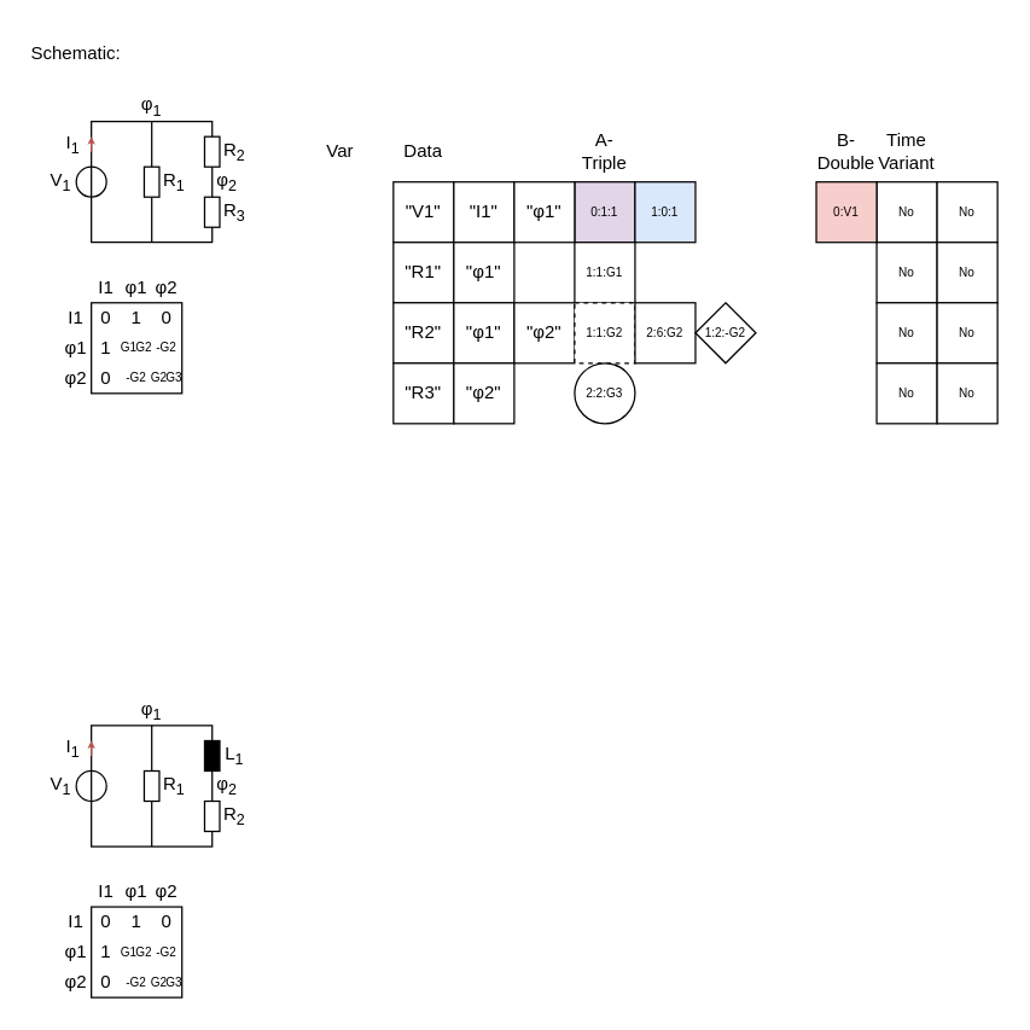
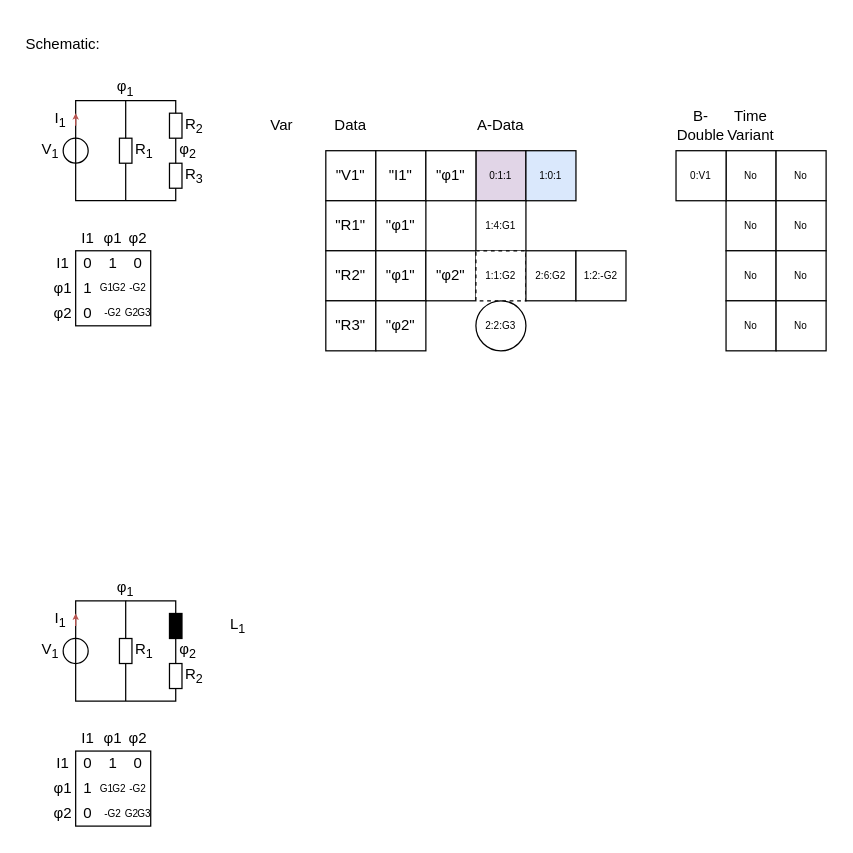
- <mxCell id="30" value="A-Triple" style="rounded=0;whiteSpace=wrap;html=1;strokeColor=none;fillColor=none;" parent="1" vertex="1"><mxGeometry x="380" y="80" width="40" height="40" as="geometry" /></mxCell>
+ <mxCell id="30" value="A-Data" style="rounded=0;whiteSpace=wrap;html=1;strokeColor=none;fillColor=none;" parent="1" vertex="1"><mxGeometry x="380" y="80" width="40" height="40" as="geometry" /></mxCell>
- <mxCell id="101" value="0:V1" style="rounded=0;whiteSpace=wrap;html=1;fontSize=8;fillColor=#f8cecc;" vertex="1" parent="1"><mxGeometry x="540" y="120" width="40" height="40" as="geometry" /></mxCell>
+ <mxCell id="101" value="0:V1" style="rounded=0;whiteSpace=wrap;html=1;fontSize=8;" vertex="1" parent="1"><mxGeometry x="540" y="120" width="40" height="40" as="geometry" /></mxCell>
- <mxCell id="51" value="1:1:G1" style="rounded=0;whiteSpace=wrap;html=1;fontSize=8;" parent="1" vertex="1"><mxGeometry x="380" y="160" width="40" height="40" as="geometry" /></mxCell>
+ <mxCell id="51" value="1:4:G1" style="rounded=0;whiteSpace=wrap;html=1;fontSize=8;" parent="1" vertex="1"><mxGeometry x="380" y="160" width="40" height="40" as="geometry" /></mxCell>
- <mxCell id="54" value="1:2:-G2" style="rhombus;whiteSpace=wrap;html=1;fontSize=8;" parent="1" vertex="1"><mxGeometry x="460" y="200" width="40" height="40" as="geometry" /></mxCell>
+ <mxCell id="54" value="1:2:-G2" style="rounded=0;whiteSpace=wrap;html=1;fontSize=8;" parent="1" vertex="1"><mxGeometry x="460" y="200" width="40" height="40" as="geometry" /></mxCell>
- <mxCell id="75" value="L&lt;sub&gt;1&lt;/sub&gt;" style="text;html=1;align=center;verticalAlign=middle;whiteSpace=wrap;rounded=0;" vertex="1" parent="1"><mxGeometry x="145" y="490" width="20" height="20" as="geometry" /></mxCell>
+ <mxCell id="75" value="L&lt;sub&gt;1&lt;/sub&gt;" style="text;html=1;align=center;verticalAlign=middle;whiteSpace=wrap;rounded=0;" vertex="1" parent="1"><mxGeometry x="180" y="490" width="20" height="20" as="geometry" /></mxCell>
